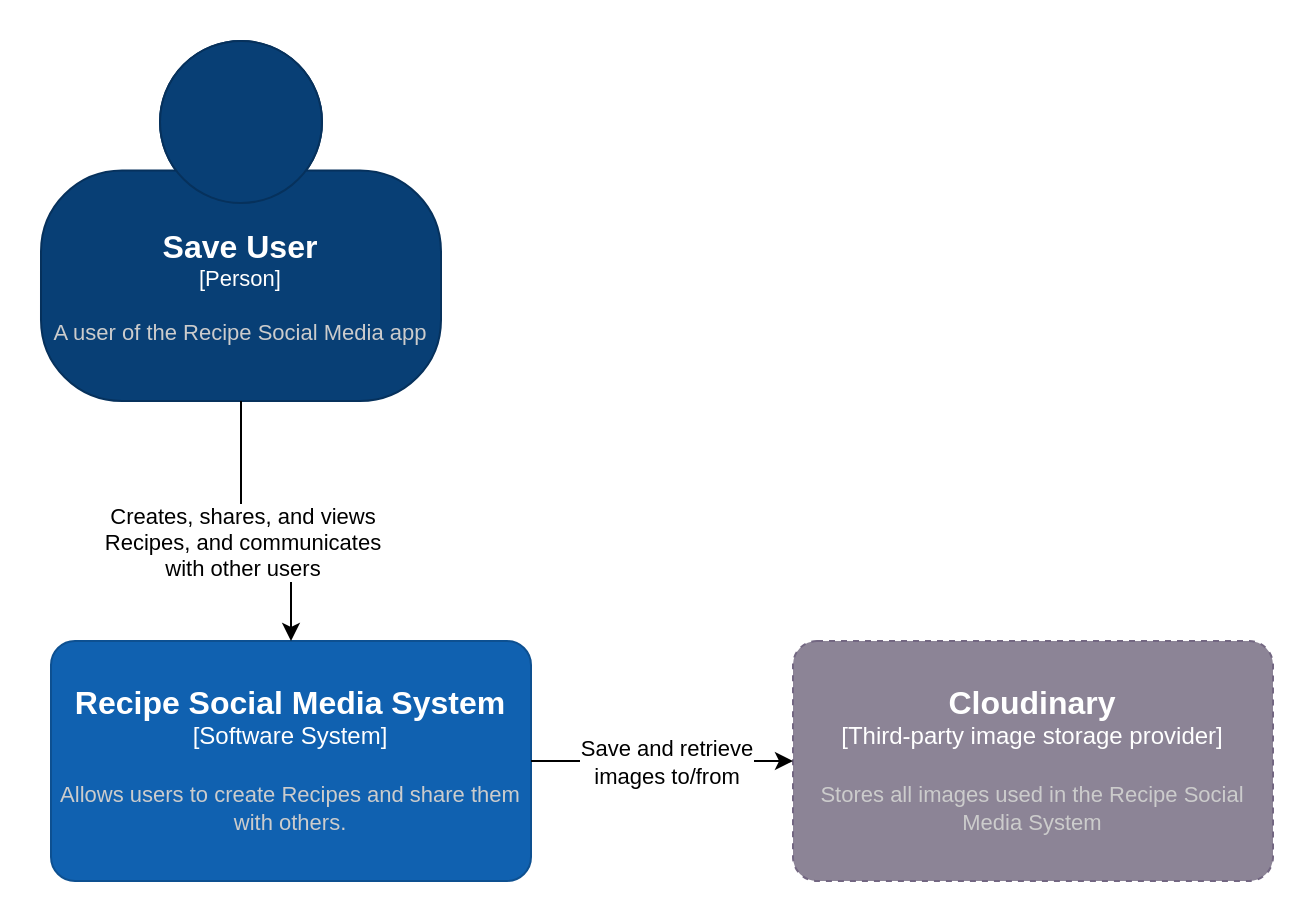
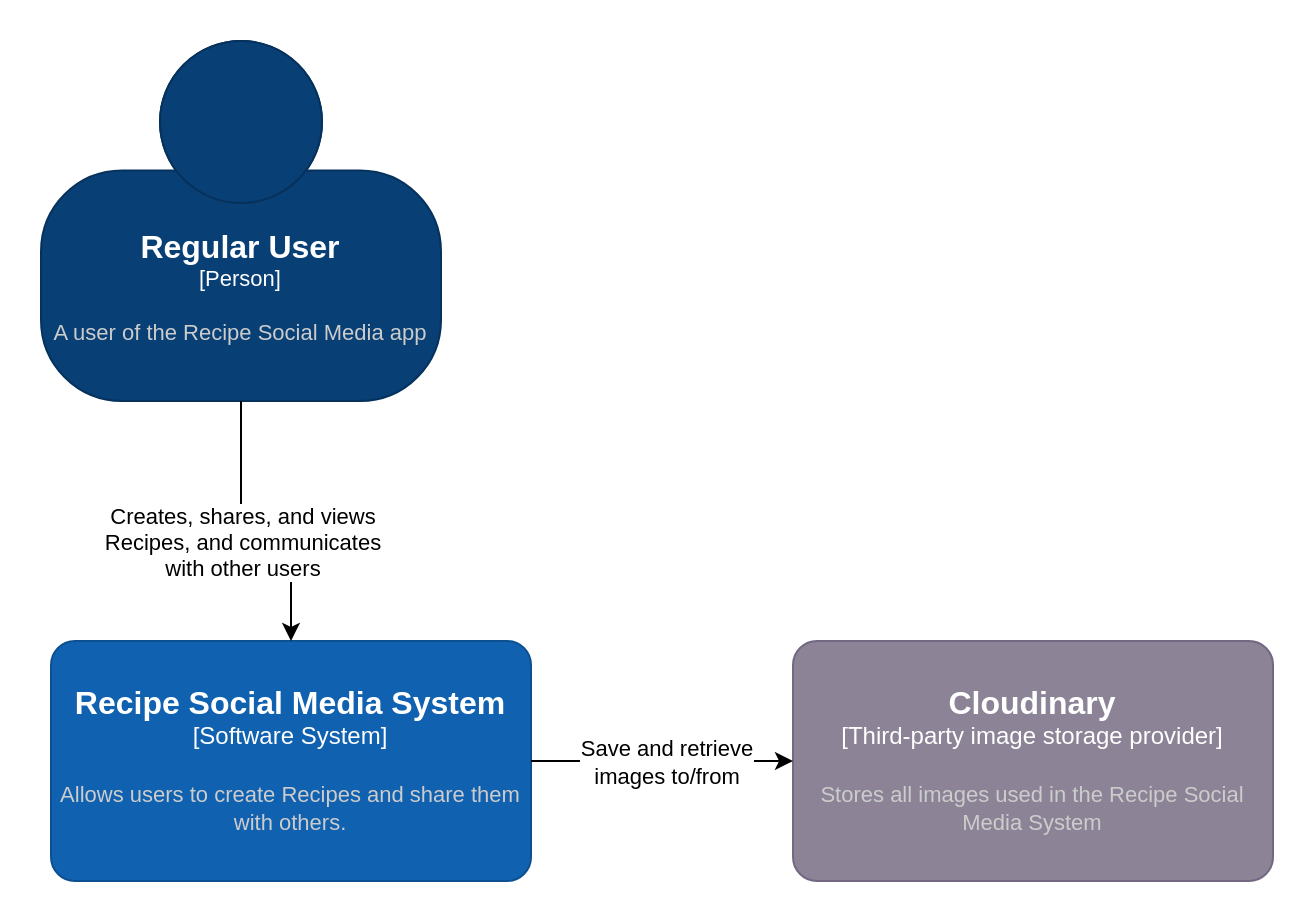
- <mxCell id="2" value="&lt;font style=&quot;font-size: 16px&quot;&gt;&lt;b&gt;Save User&lt;/b&gt;&lt;/font&gt;&lt;div&gt;[Person]&lt;/div&gt;&lt;br&gt;&lt;div&gt;&lt;font style=&quot;font-size: 11px&quot;&gt;&lt;font color=&quot;#cccccc&quot;&gt;A user of the Recipe Social Media app&lt;/font&gt;&lt;/div&gt;" style="html=1;fontSize=11;dashed=0;whiteSpace=wrap;fillColor=#083F75;strokeColor=#06315C;fontColor=#ffffff;shape=mxgraph.c4.person2;align=center;metaEdit=1;points=[[0.5,0,0],[1,0.5,0],[1,0.75,0],[0.75,1,0],[0.5,1,0],[0.25,1,0],[0,0.75,0],[0,0.5,0]];resizable=0;" parent="1" vertex="1"><mxGeometry x="20" y="20" width="200" height="180" as="geometry" /></mxCell>
+ <mxCell id="2" value="&lt;font style=&quot;font-size: 16px&quot;&gt;&lt;b&gt;Regular User&lt;/b&gt;&lt;/font&gt;&lt;div&gt;[Person]&lt;/div&gt;&lt;br&gt;&lt;div&gt;&lt;font style=&quot;font-size: 11px&quot;&gt;&lt;font color=&quot;#cccccc&quot;&gt;A user of the Recipe Social Media app&lt;/font&gt;&lt;/div&gt;" style="html=1;fontSize=11;dashed=0;whiteSpace=wrap;fillColor=#083F75;strokeColor=#06315C;fontColor=#ffffff;shape=mxgraph.c4.person2;align=center;metaEdit=1;points=[[0.5,0,0],[1,0.5,0],[1,0.75,0],[0.75,1,0],[0.5,1,0],[0.25,1,0],[0,0.75,0],[0,0.5,0]];resizable=0;" parent="1" vertex="1"><mxGeometry x="20" y="20" width="200" height="180" as="geometry" /></mxCell>
- <mxCell id="6" value="&lt;font style=&quot;font-size: 16px&quot;&gt;&lt;b&gt;Cloudinary&lt;/b&gt;&lt;/font&gt;&lt;div&gt;[Third-party image storage provider]&lt;/div&gt;&lt;br&gt;&lt;div&gt;&lt;font style=&quot;font-size: 11px&quot;&gt;&lt;font color=&quot;#cccccc&quot;&gt;Stores all images used in the Recipe Social Media System&lt;/font&gt;&lt;/div&gt;" style="rounded=1;whiteSpace=wrap;html=1;labelBackgroundColor=none;fillColor=#8C8496;fontColor=#ffffff;align=center;arcSize=10;strokeColor=#736782;metaEdit=1;resizable=0;points=[[0.25,0,0],[0.5,0,0],[0.75,0,0],[1,0.25,0],[1,0.5,0],[1,0.75,0],[0.75,1,0],[0.5,1,0],[0.25,1,0],[0,0.75,0],[0,0.5,0],[0,0.25,0]];dashed=1;" vertex="1" parent="1"><mxGeometry x="396" y="320" width="240" height="120" as="geometry" /></mxCell>
+ <mxCell id="6" value="&lt;font style=&quot;font-size: 16px&quot;&gt;&lt;b&gt;Cloudinary&lt;/b&gt;&lt;/font&gt;&lt;div&gt;[Third-party image storage provider]&lt;/div&gt;&lt;br&gt;&lt;div&gt;&lt;font style=&quot;font-size: 11px&quot;&gt;&lt;font color=&quot;#cccccc&quot;&gt;Stores all images used in the Recipe Social Media System&lt;/font&gt;&lt;/div&gt;" style="rounded=1;whiteSpace=wrap;html=1;labelBackgroundColor=none;fillColor=#8C8496;fontColor=#ffffff;align=center;arcSize=10;strokeColor=#736782;metaEdit=1;resizable=0;points=[[0.25,0,0],[0.5,0,0],[0.75,0,0],[1,0.25,0],[1,0.5,0],[1,0.75,0],[0.75,1,0],[0.5,1,0],[0.25,1,0],[0,0.75,0],[0,0.5,0],[0,0.25,0]];" vertex="1" parent="1"><mxGeometry x="396" y="320" width="240" height="120" as="geometry" /></mxCell>
